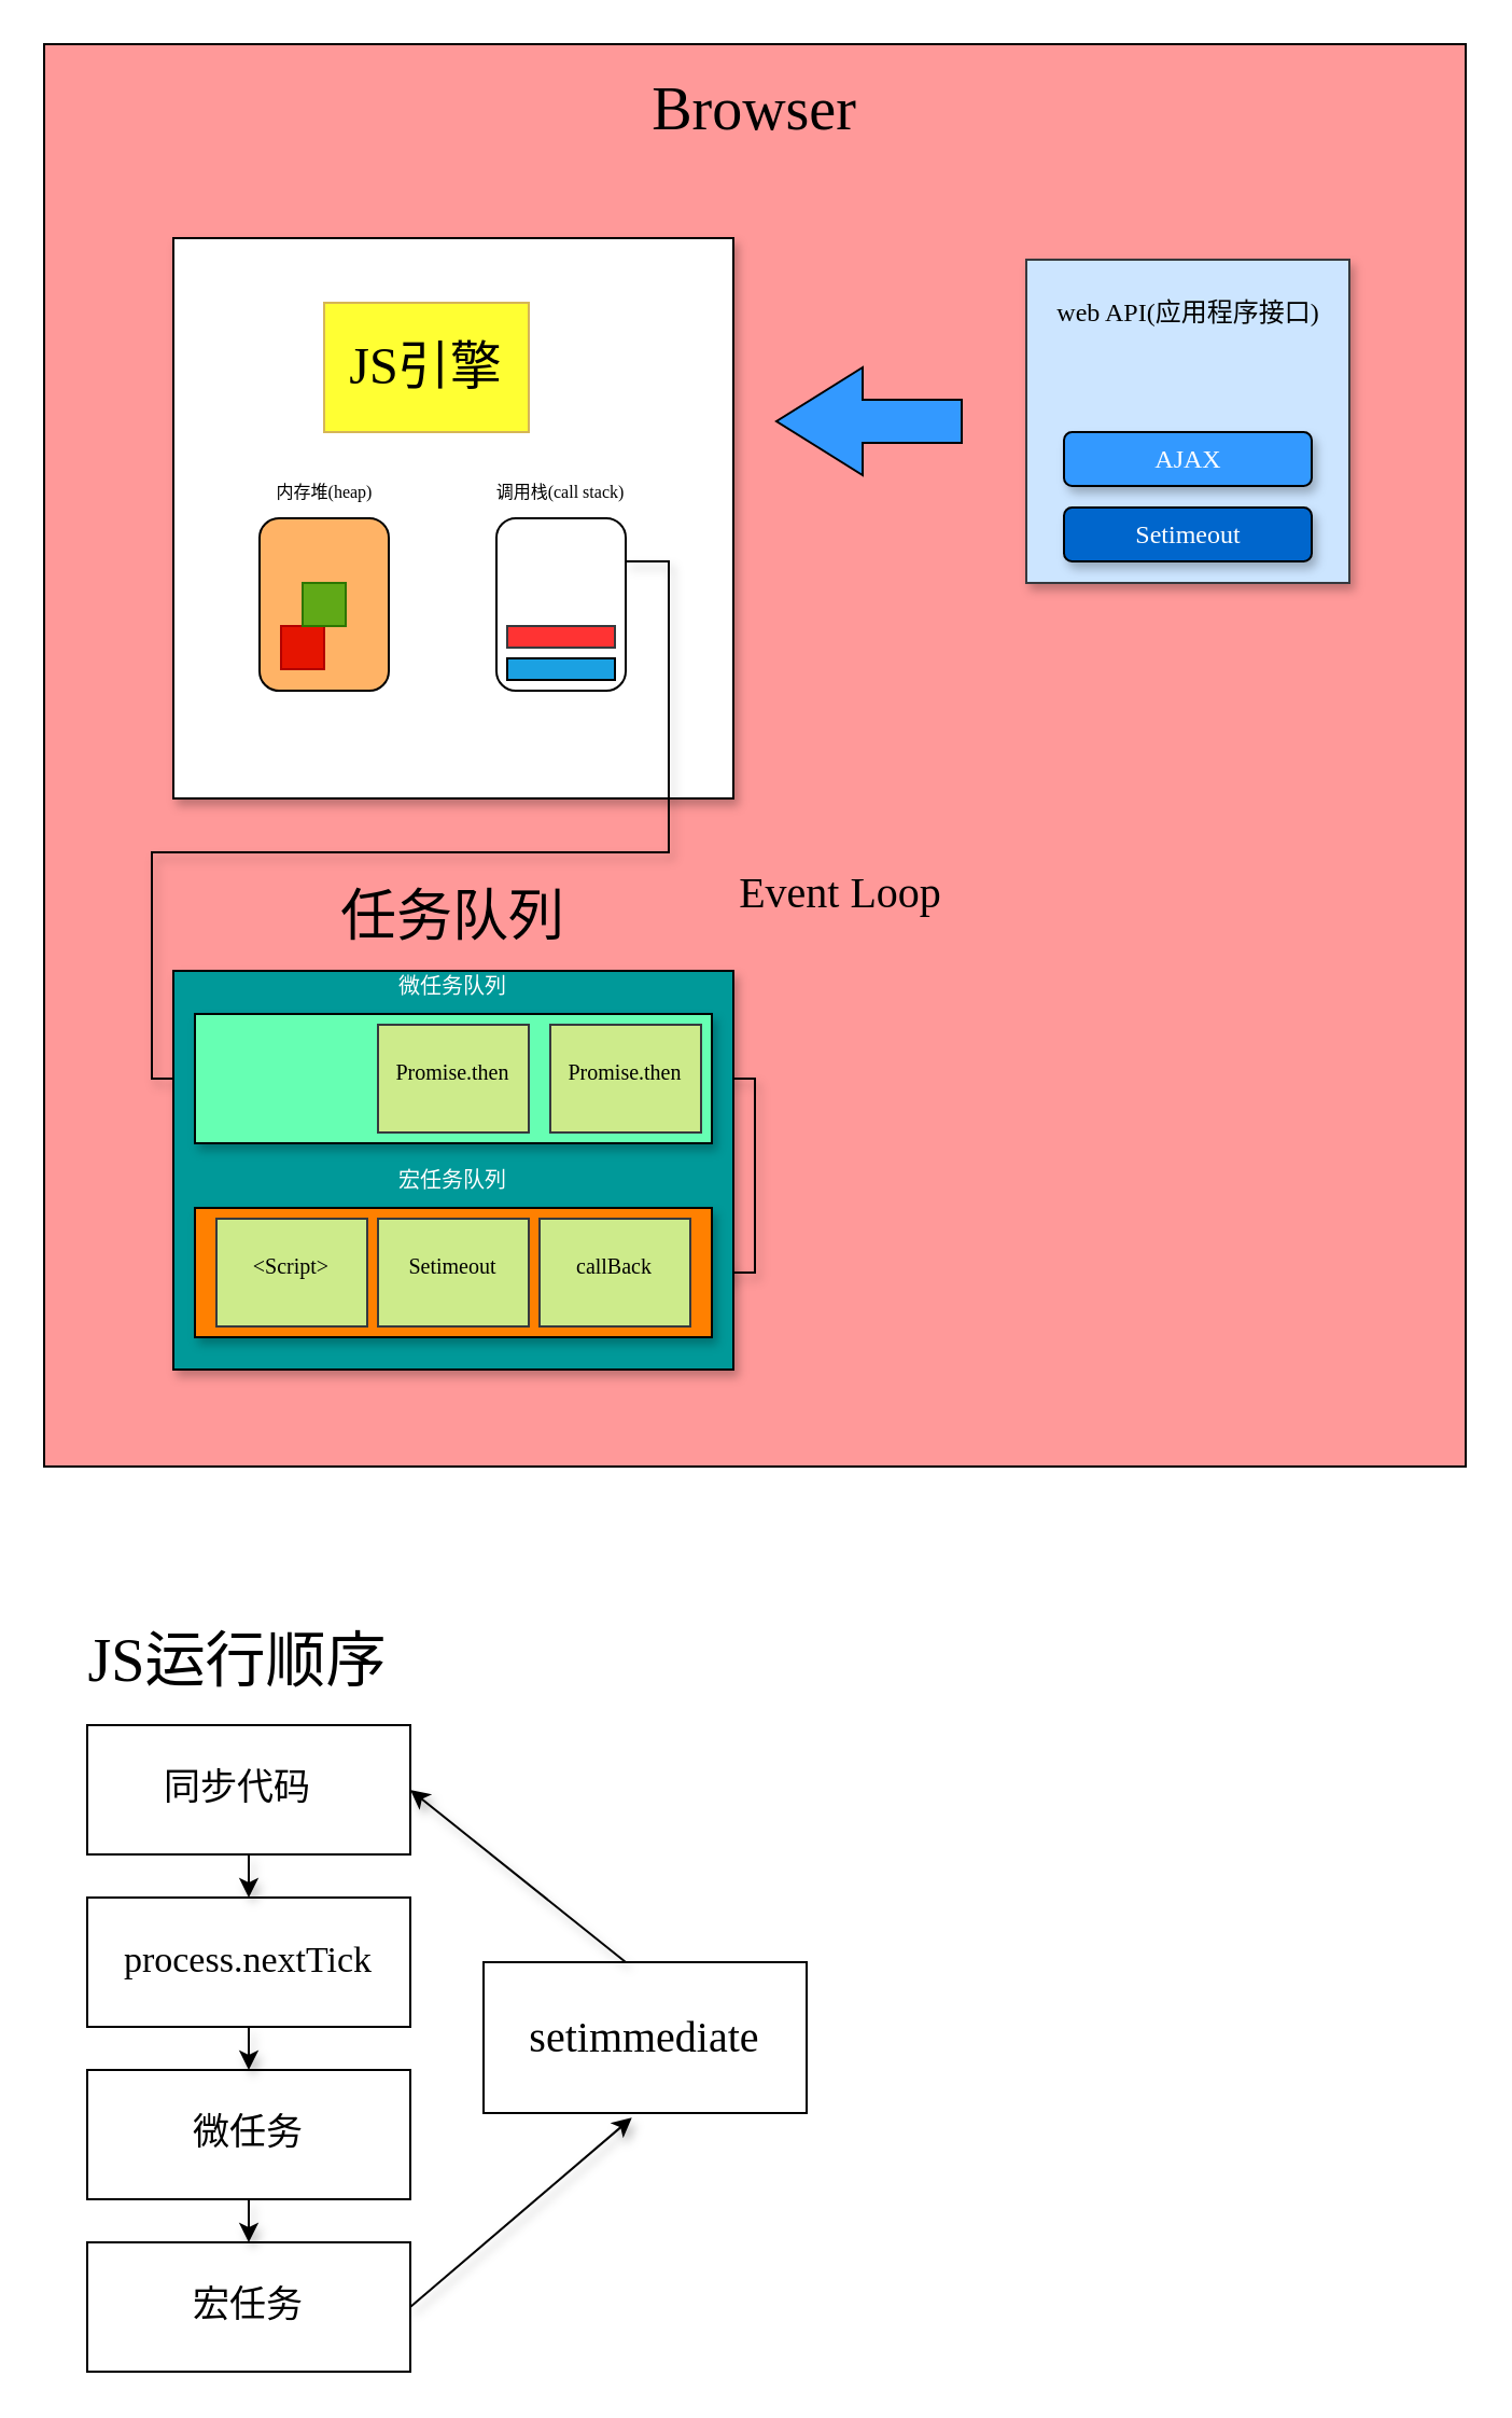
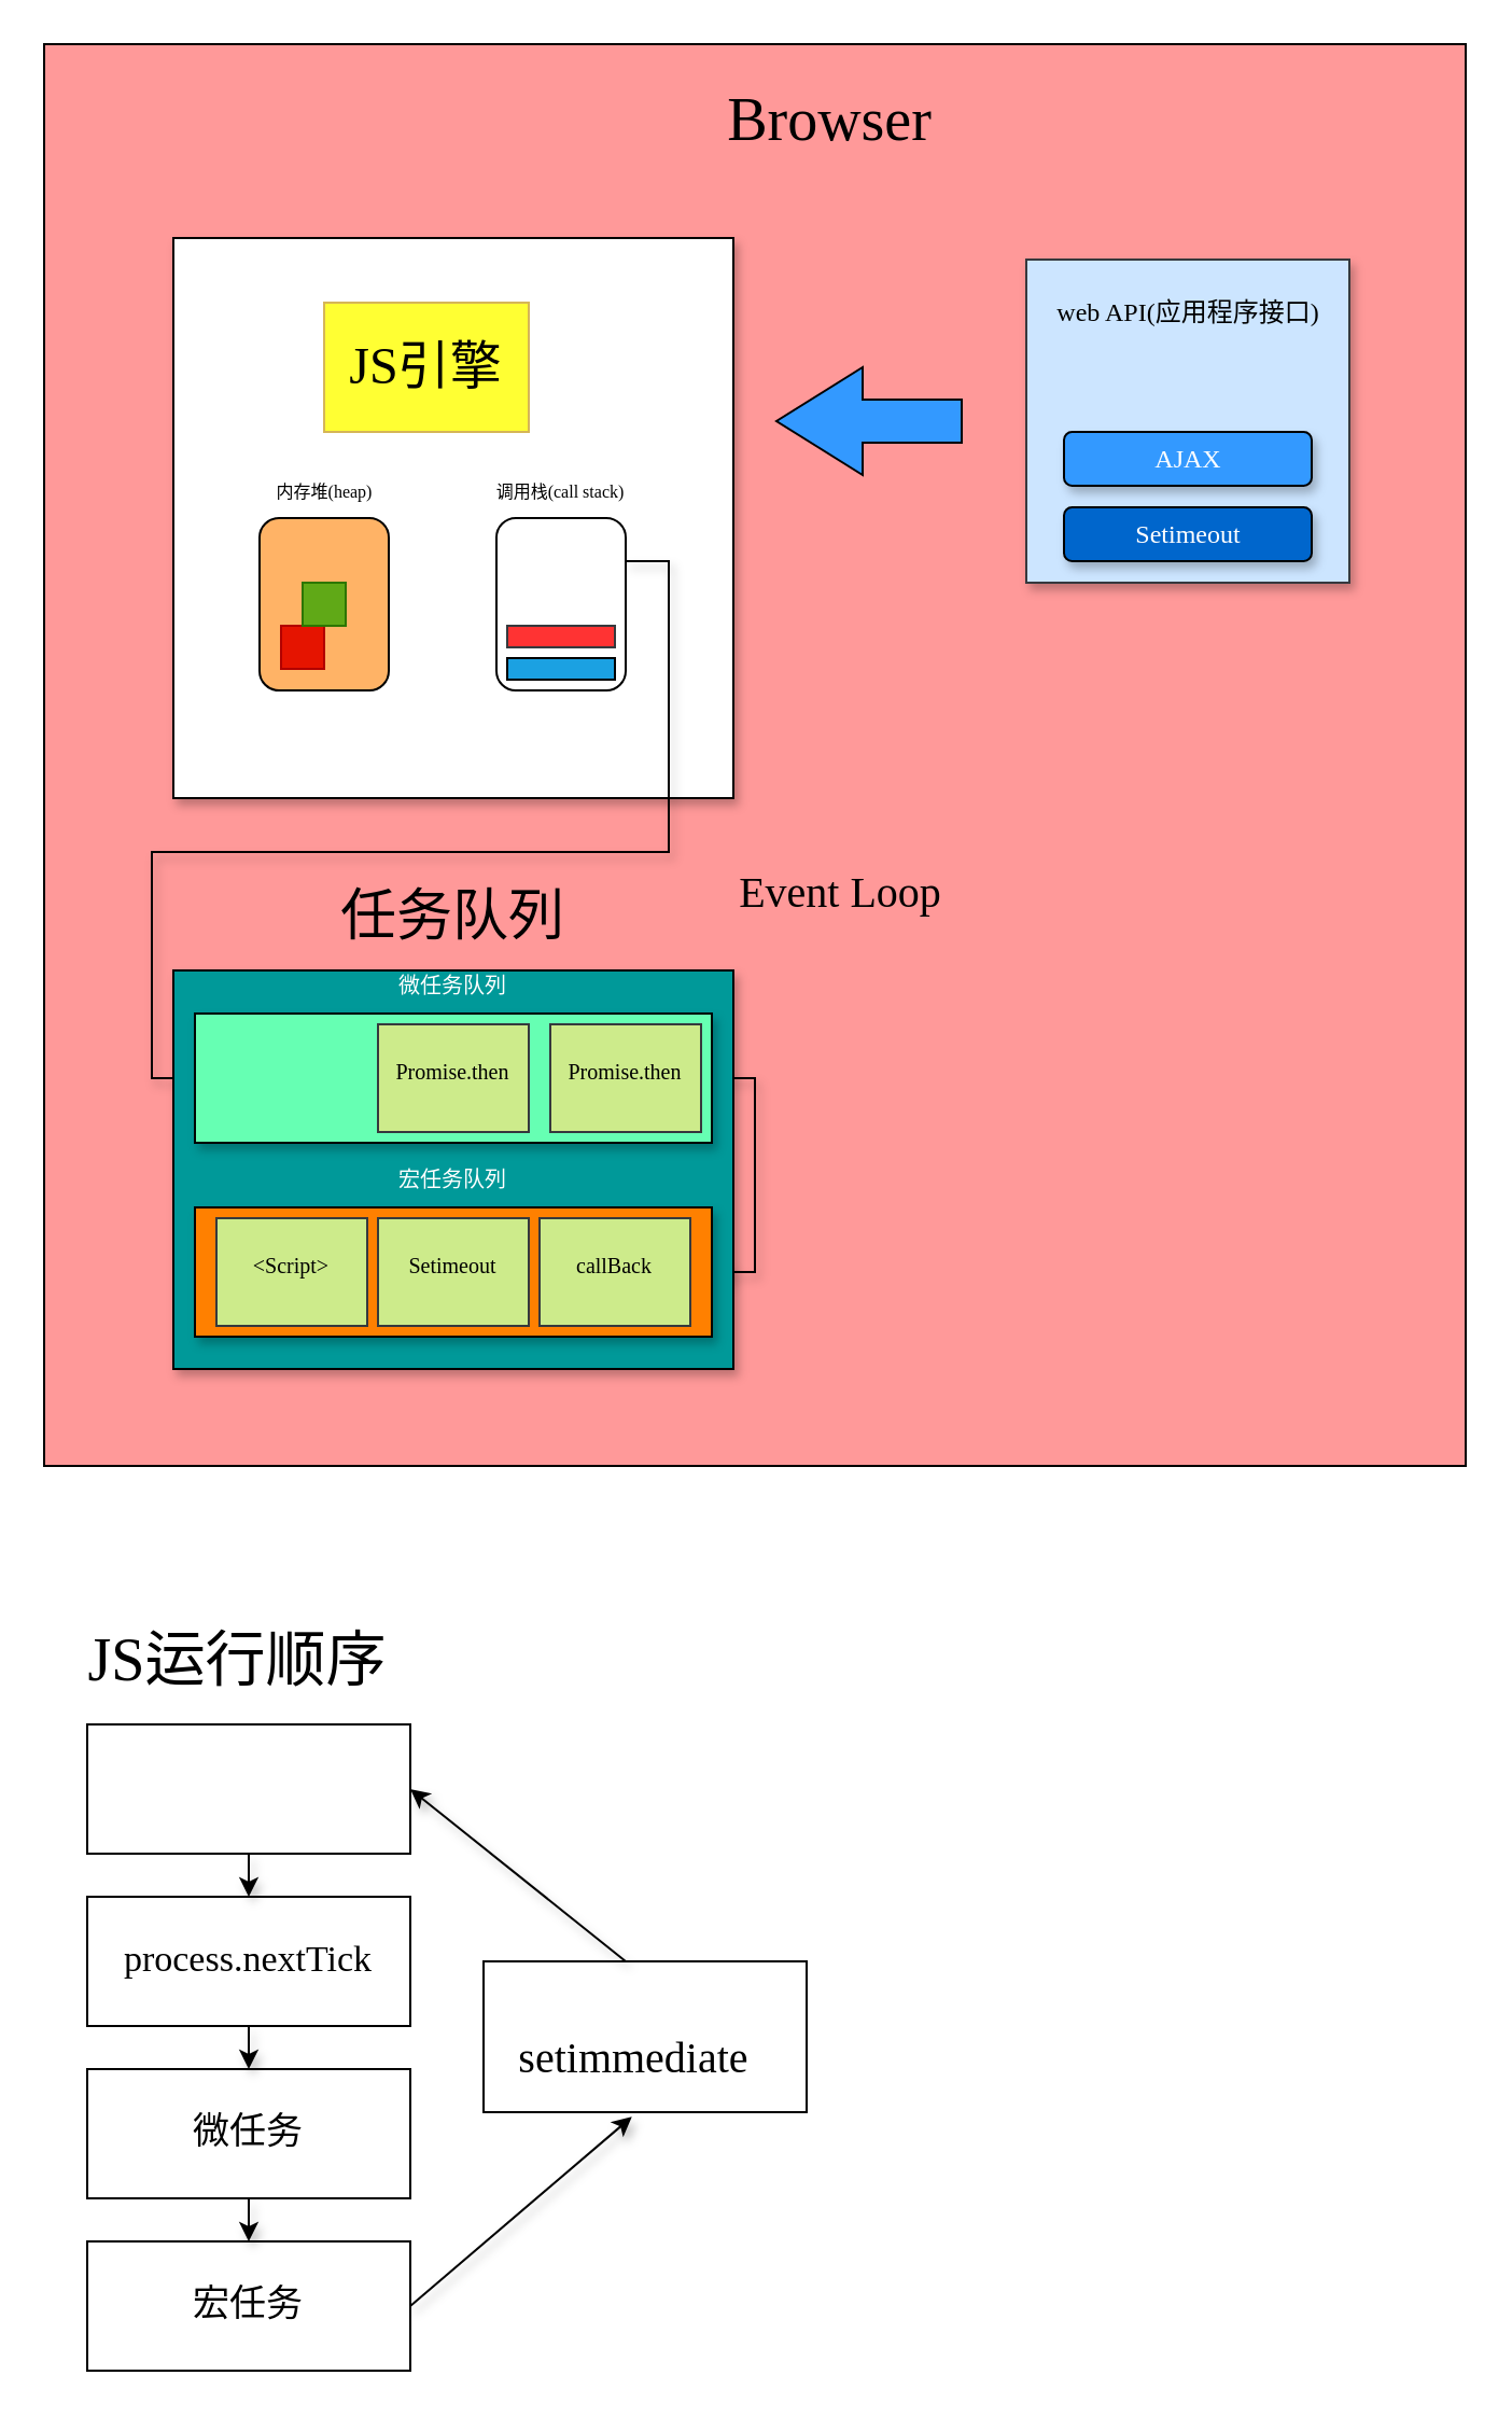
- <mxCell id="3" value="&lt;font style=&quot;font-size: 28px;&quot;&gt;Browser&lt;/font&gt;" style="rounded=0;whiteSpace=wrap;html=1;shadow=0;glass=0;fontFamily=Comic Sans MS;fontSize=20;fontColor=#000000;strokeColor=none;fillColor=none;" parent="1" vertex="1"><mxGeometry x="280" y="20" width="140" height="60" as="geometry" /></mxCell>
+ <mxCell id="3" value="&lt;font style=&quot;font-size: 28px;&quot;&gt;Browser&lt;/font&gt;" style="rounded=0;whiteSpace=wrap;html=1;shadow=0;glass=0;fontFamily=Comic Sans MS;fontSize=20;fontColor=#000000;strokeColor=none;fillColor=none;" parent="1" vertex="1"><mxGeometry x="315" y="25" width="140" height="60" as="geometry" /></mxCell>
- <mxCell id="49" value="同步代码" style="rounded=0;whiteSpace=wrap;html=1;shadow=0;glass=0;fontFamily=Comic Sans MS;fontSize=17;fontColor=#000000;strokeColor=none;fillColor=none;" parent="42" vertex="1"><mxGeometry x="40" y="815" width="140" height="30" as="geometry" /></mxCell>
- <mxCell id="53" value="&lt;font style=&quot;font-size: 20px;&quot;&gt;setimmediate&lt;/font&gt;" style="rounded=0;whiteSpace=wrap;html=1;shadow=0;glass=0;fontFamily=Comic Sans MS;fontSize=17;fontColor=#000000;strokeColor=none;fillColor=none;" parent="42" vertex="1"><mxGeometry x="239" y="922.5" width="120" height="45" as="geometry" /></mxCell>
+ <mxCell id="53" value="&lt;font style=&quot;font-size: 20px;&quot;&gt;setimmediate&lt;/font&gt;" style="rounded=0;whiteSpace=wrap;html=1;shadow=0;glass=0;fontFamily=Comic Sans MS;fontSize=17;fontColor=#000000;strokeColor=none;fillColor=none;" parent="42" vertex="1"><mxGeometry x="234" y="932.5" width="120" height="45" as="geometry" /></mxCell>
